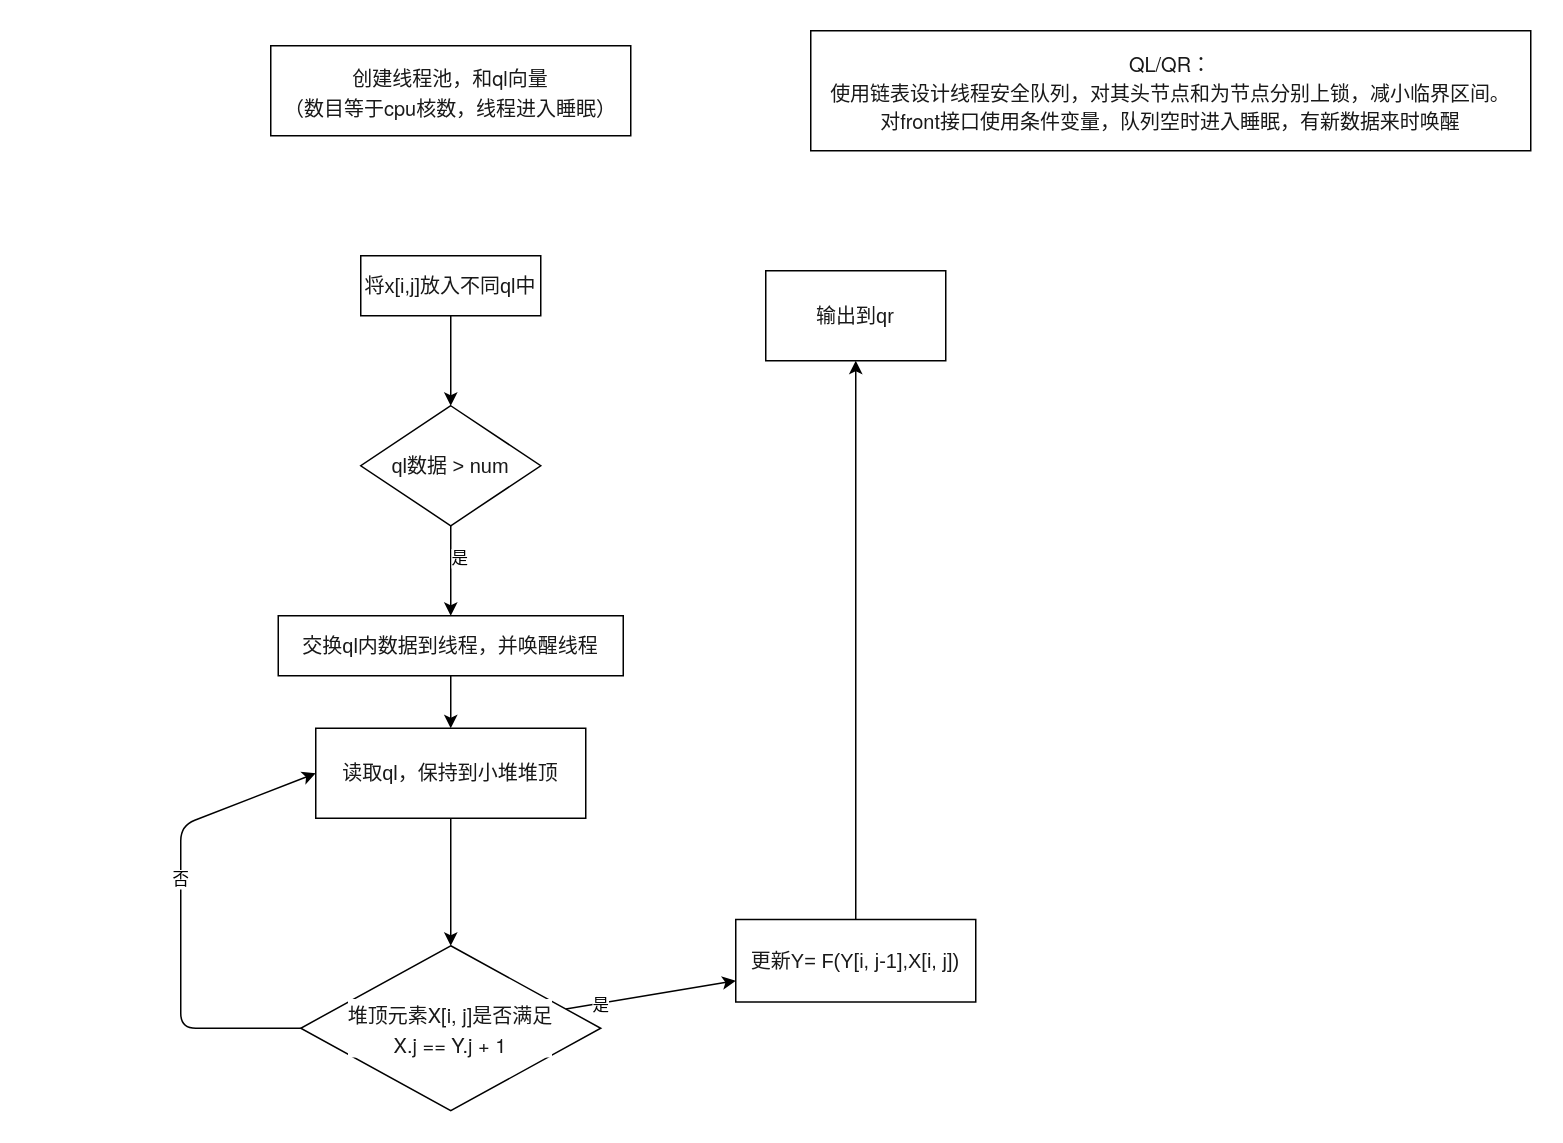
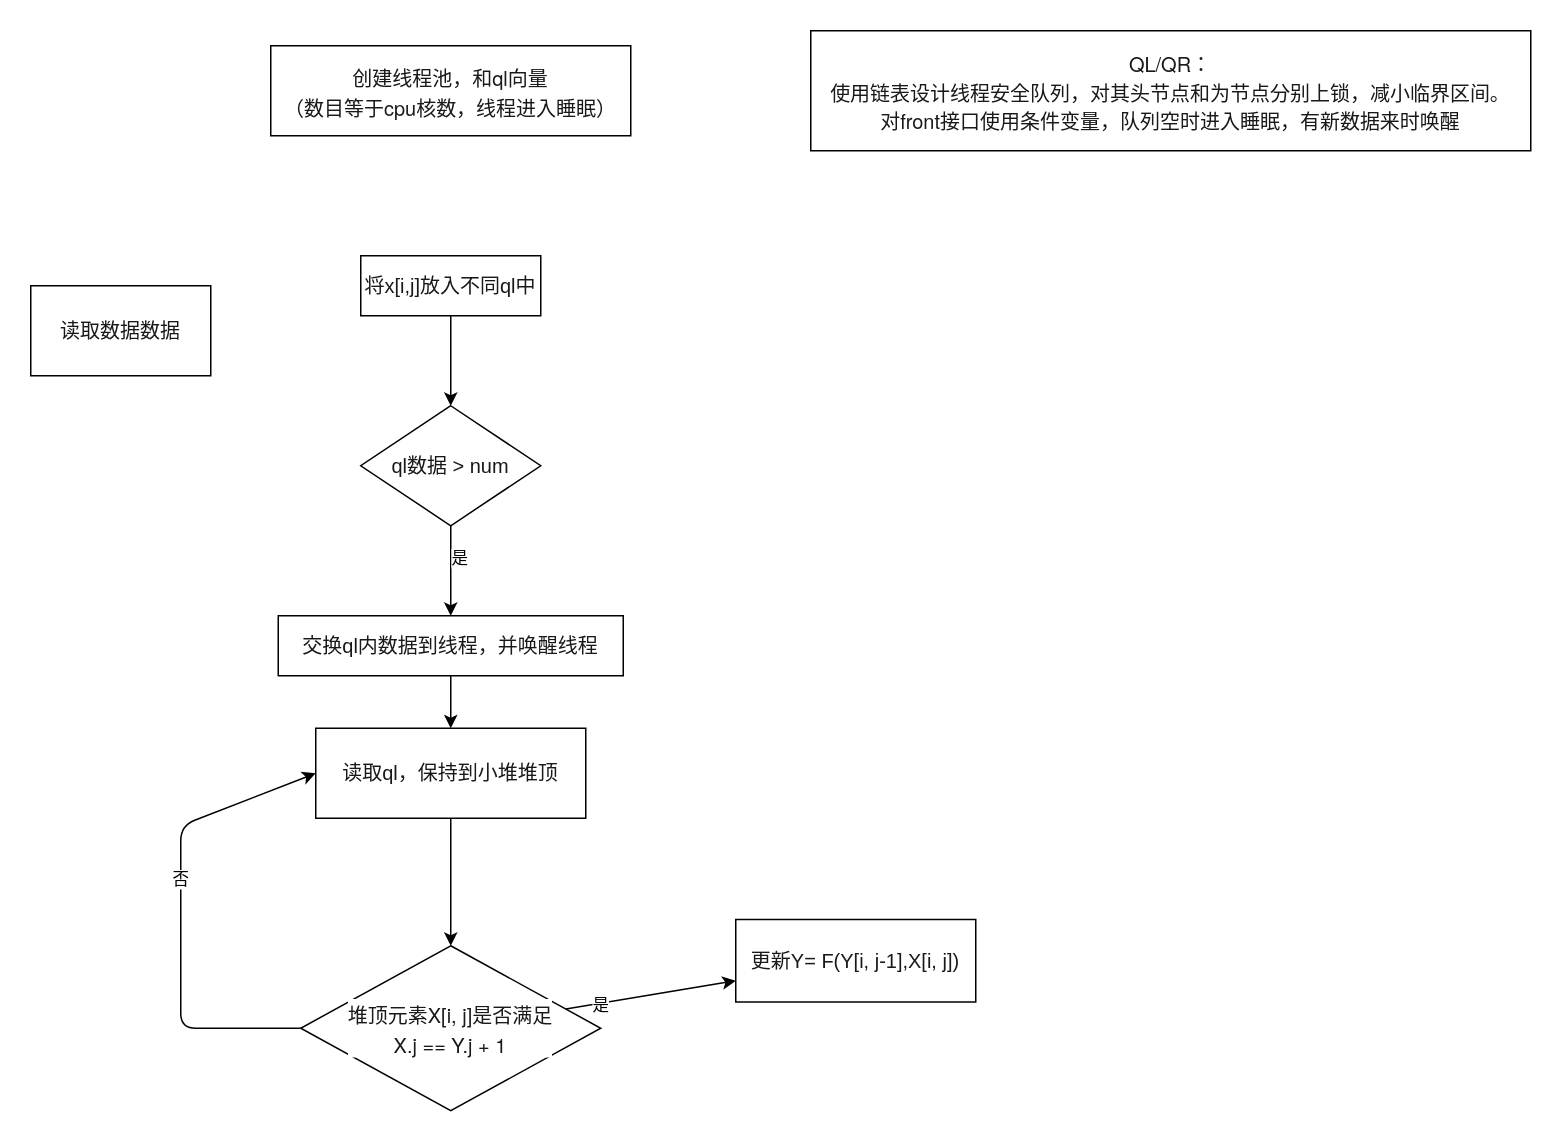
- <mxCell id="21" value="&lt;span style=&quot;color: rgb(25 , 25 , 25) ; font-size: 13.333px ; background-color: rgb(255 , 255 , 255)&quot;&gt;输出到qr&lt;/span&gt;" style="whiteSpace=wrap;html=1;rounded=0;" parent="1" vertex="1"><mxGeometry x="510" y="180" width="120" height="60" as="geometry" /></mxCell>
+ <mxCell id="9" value="&lt;span style=&quot;color: rgb(25 , 25 , 25) ; font-size: 13.333px ; background-color: rgb(255 , 255 , 255)&quot;&gt;读取数据数据&lt;/span&gt;" style="whiteSpace=wrap;html=1;rounded=0;" parent="1" vertex="1"><mxGeometry x="20" y="190" width="120" height="60" as="geometry" /></mxCell>
- <mxCell id="19" value="" style="edgeStyle=none;html=1;" parent="1" source="20" target="21" edge="1"><mxGeometry relative="1" as="geometry" /></mxCell>
